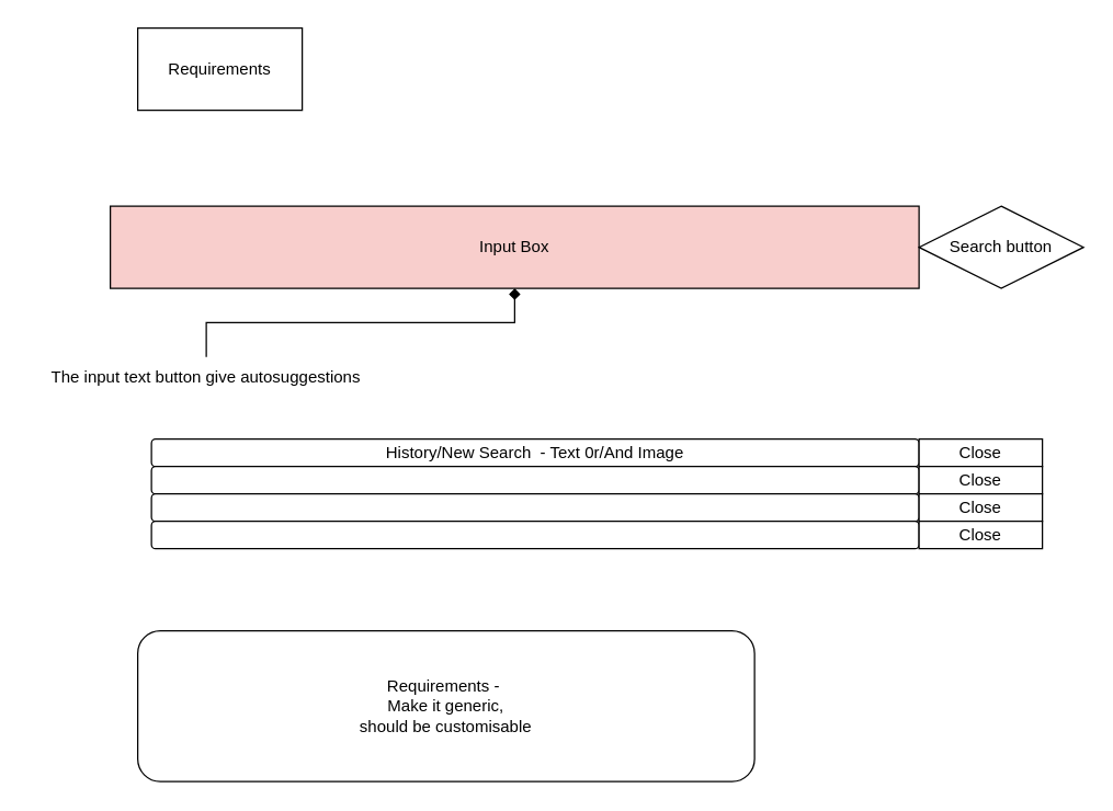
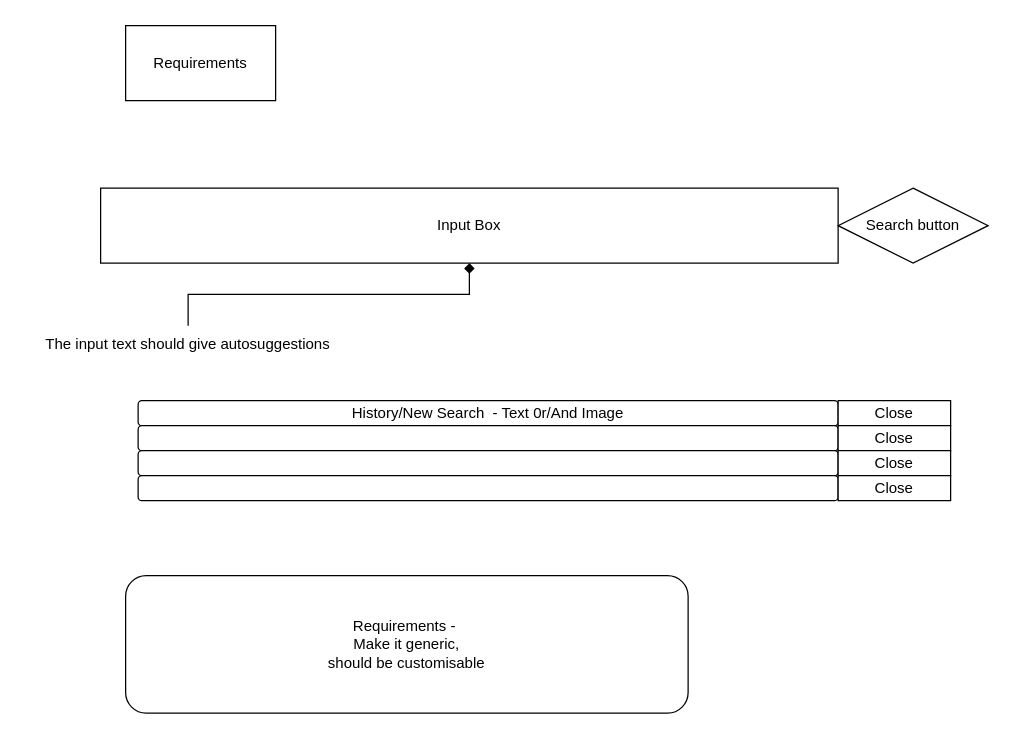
- <mxCell id="3" value="Input Box" style="rounded=0;whiteSpace=wrap;html=1;fillColor=#f8cecc;" vertex="1" parent="1"><mxGeometry x="80" y="150" width="590" height="60" as="geometry" /></mxCell>
+ <mxCell id="3" value="Input Box" style="rounded=0;whiteSpace=wrap;html=1;" vertex="1" parent="1"><mxGeometry x="80" y="150" width="590" height="60" as="geometry" /></mxCell>
- <mxCell id="6" value="The input text button give autosuggestions" style="text;html=1;align=center;verticalAlign=middle;whiteSpace=wrap;rounded=0;" vertex="1" parent="1"><mxGeometry x="20" y="260" width="260" height="30" as="geometry" /></mxCell>
+ <mxCell id="6" value="The input text should give autosuggestions" style="text;html=1;align=center;verticalAlign=middle;whiteSpace=wrap;rounded=0;" vertex="1" parent="1"><mxGeometry x="20" y="260" width="260" height="30" as="geometry" /></mxCell>
